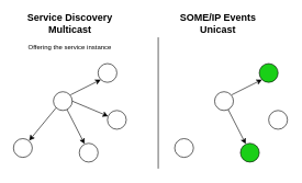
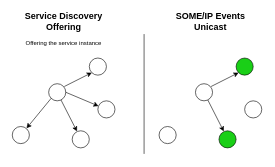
- <mxCell id="2" value="&lt;div&gt;Service Discovery&lt;/div&gt;Multicast" style="text;html=1;align=center;verticalAlign=middle;whiteSpace=wrap;rounded=0;fontStyle=1;fontSize=15;" vertex="1" parent="1"><mxGeometry x="21.42" y="20" width="170" height="30" as="geometry" /></mxCell>
+ <mxCell id="2" value="&lt;div&gt;Service Discovery&lt;/div&gt;Offering" style="text;html=1;align=center;verticalAlign=middle;whiteSpace=wrap;rounded=0;fontStyle=1;fontSize=15;" vertex="1" parent="1"><mxGeometry x="21.42" y="20" width="170" height="30" as="geometry" /></mxCell>
- <mxCell id="14" value="SOME/IP Events&lt;div&gt;Unicast&lt;/div&gt;" style="text;html=1;align=center;verticalAlign=middle;whiteSpace=wrap;rounded=0;fontStyle=1;fontSize=15;" vertex="1" parent="1"><mxGeometry x="265.71" y="20" width="130" height="30" as="geometry" /></mxCell>
+ <mxCell id="14" value="SOME/IP Events&lt;div&gt;Unicast&lt;/div&gt;" style="text;html=1;align=center;verticalAlign=middle;whiteSpace=wrap;rounded=0;fontStyle=1;fontSize=15;" vertex="1" parent="1"><mxGeometry x="285.71" y="20" width="130" height="30" as="geometry" /></mxCell>
